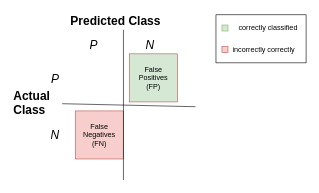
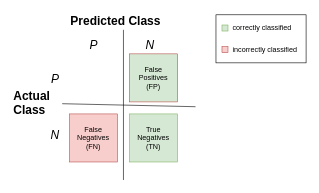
- <mxCell id="16" value="&lt;font face=&quot;Helvetica&quot;&gt;correctly classified&lt;/font&gt;" style="text;html=1;resizable=0;points=[];autosize=1;align=left;verticalAlign=top;spacingTop=-4;fontFamily=Times New Roman;" vertex="1" parent="1"><mxGeometry x="395" y="36" width="110" height="20" as="geometry" /></mxCell>
+ <mxCell id="16" value="&lt;font face=&quot;Helvetica&quot;&gt;correctly classified&lt;/font&gt;" style="text;html=1;resizable=0;points=[];autosize=1;align=left;verticalAlign=top;spacingTop=-4;fontFamily=Times New Roman;" vertex="1" parent="1"><mxGeometry x="385" y="36" width="110" height="20" as="geometry" /></mxCell>
- <mxCell id="17" value="&lt;font face=&quot;Helvetica&quot;&gt;incorrectly correctly&lt;/font&gt;" style="text;html=1;resizable=0;points=[];autosize=1;align=left;verticalAlign=top;spacingTop=-4;fontFamily=Times New Roman;" vertex="1" parent="1"><mxGeometry x="385" y="72" width="120" height="20" as="geometry" /></mxCell>
+ <mxCell id="17" value="&lt;font face=&quot;Helvetica&quot;&gt;incorrectly classified&lt;/font&gt;" style="text;html=1;resizable=0;points=[];autosize=1;align=left;verticalAlign=top;spacingTop=-4;fontFamily=Times New Roman;" vertex="1" parent="1"><mxGeometry x="385" y="72" width="120" height="20" as="geometry" /></mxCell>
- <mxCell id="3" value="&lt;span&gt;False Negatives&lt;/span&gt;&lt;br&gt;&lt;span&gt;(FN)&lt;/span&gt;" style="whiteSpace=wrap;html=1;aspect=fixed;fillColor=#f8cecc;strokeColor=#b85450;" vertex="1" parent="1"><mxGeometry x="125" y="184" width="80" height="80" as="geometry" /></mxCell>
+ <mxCell id="3" value="&lt;span&gt;False Negatives&lt;/span&gt;&lt;br&gt;&lt;span&gt;(FN)&lt;/span&gt;" style="whiteSpace=wrap;html=1;aspect=fixed;fillColor=#f8cecc;strokeColor=#b85450;" vertex="1" parent="1"><mxGeometry x="115" y="189" width="80" height="80" as="geometry" /></mxCell>
+ <mxCell id="5" value="True Negatives&lt;br&gt;(TN)&lt;br&gt;" style="whiteSpace=wrap;html=1;aspect=fixed;fillColor=#d5e8d4;strokeColor=#82b366;" vertex="1" parent="1"><mxGeometry x="215" y="189" width="80" height="80" as="geometry" /></mxCell>
